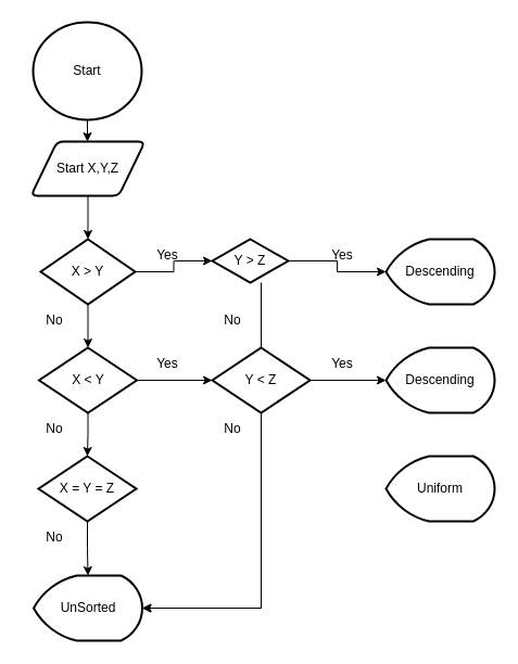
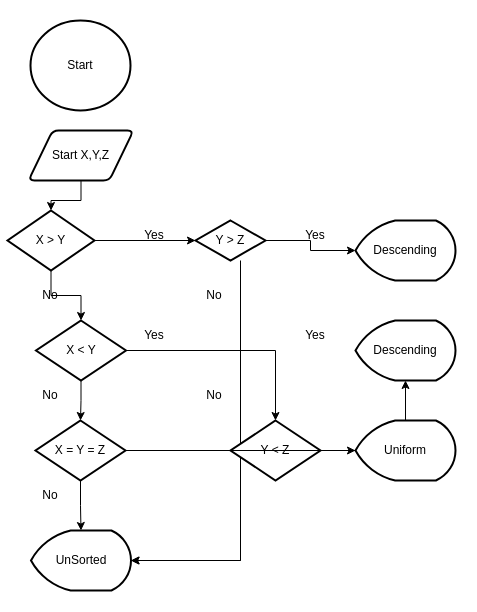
- <mxCell id="2" style="edgeStyle=orthogonalEdgeStyle;rounded=0;orthogonalLoop=1;jettySize=auto;html=1;" edge="1" parent="1" source="3" target="5"><mxGeometry relative="1" as="geometry" /></mxCell>
- <mxCell id="8" value="X &amp;gt; Y" style="strokeWidth=2;html=1;shape=mxgraph.flowchart.decision;whiteSpace=wrap;" vertex="1" parent="1"><mxGeometry x="37" y="220" width="87" height="60" as="geometry" /></mxCell>
+ <mxCell id="8" value="X &amp;gt; Y" style="strokeWidth=2;html=1;shape=mxgraph.flowchart.decision;whiteSpace=wrap;" vertex="1" parent="1"><mxGeometry x="7" y="210" width="87" height="60" as="geometry" /></mxCell>
- <mxCell id="19" value="Y &amp;lt; Z" style="strokeWidth=2;html=1;shape=mxgraph.flowchart.decision;whiteSpace=wrap;" vertex="1" parent="1"><mxGeometry x="195" y="320" width="90" height="60" as="geometry" /></mxCell>
+ <mxCell id="19" value="Y &amp;lt; Z" style="strokeWidth=2;html=1;shape=mxgraph.flowchart.decision;whiteSpace=wrap;" vertex="1" parent="1"><mxGeometry x="230" y="420" width="90" height="60" as="geometry" /></mxCell>
+ <mxCell id="22" style="edgeStyle=orthogonalEdgeStyle;rounded=0;orthogonalLoop=1;jettySize=auto;html=1;" edge="1" parent="1" source="24" target="29"><mxGeometry relative="1" as="geometry" /></mxCell>
